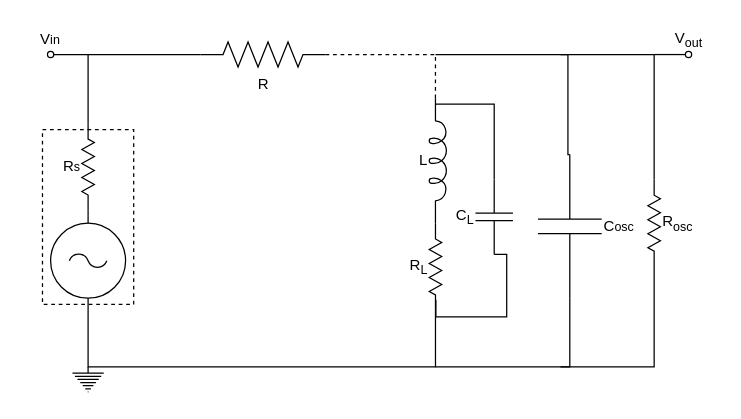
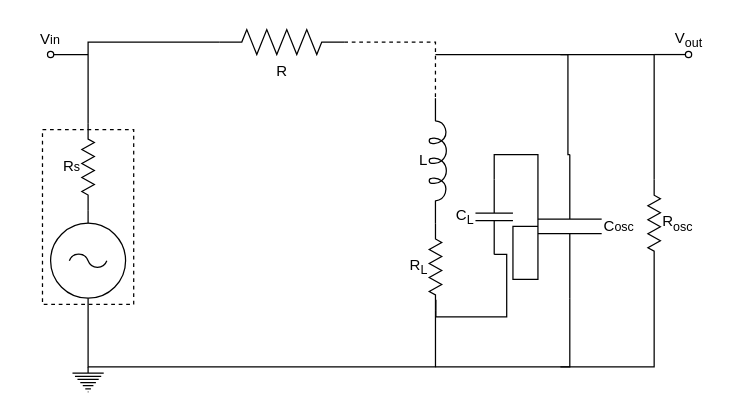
- <mxCell id="4" value="R" style="pointerEvents=1;verticalLabelPosition=bottom;shadow=0;dashed=0;align=center;fillColor=#ffffff;html=1;verticalAlign=top;strokeWidth=1;shape=mxgraph.electrical.resistors.resistor_2;" parent="1" vertex="1"><mxGeometry x="160" y="33" width="100" height="20" as="geometry" /></mxCell>
+ <mxCell id="4" value="R" style="pointerEvents=1;verticalLabelPosition=bottom;shadow=0;dashed=0;align=center;fillColor=#ffffff;html=1;verticalAlign=top;strokeWidth=1;shape=mxgraph.electrical.resistors.resistor_2;" parent="1" vertex="1"><mxGeometry x="175" y="23" width="100" height="20" as="geometry" /></mxCell>
- <mxCell id="8" style="edgeStyle=orthogonalEdgeStyle;rounded=0;orthogonalLoop=1;jettySize=auto;html=1;exitX=0;exitY=0.5;exitDx=0;exitDy=0;exitPerimeter=0;endArrow=none;endFill=0;entryX=0.047;entryY=0.619;entryDx=0;entryDy=0;entryPerimeter=0;" parent="1" source="10" target="16" edge="1"><mxGeometry relative="1" as="geometry"><mxPoint x="405" y="83" as="targetPoint" /></mxGeometry></mxCell>
+ <mxCell id="8" style="edgeStyle=orthogonalEdgeStyle;rounded=0;orthogonalLoop=1;jettySize=auto;html=1;exitX=0;exitY=0.5;exitDx=0;exitDy=0;exitPerimeter=0;endArrow=none;endFill=0;" parent="1" source="10" target="7" edge="1"><mxGeometry relative="1" as="geometry"><mxPoint x="405" y="83" as="targetPoint" /></mxGeometry></mxCell>
